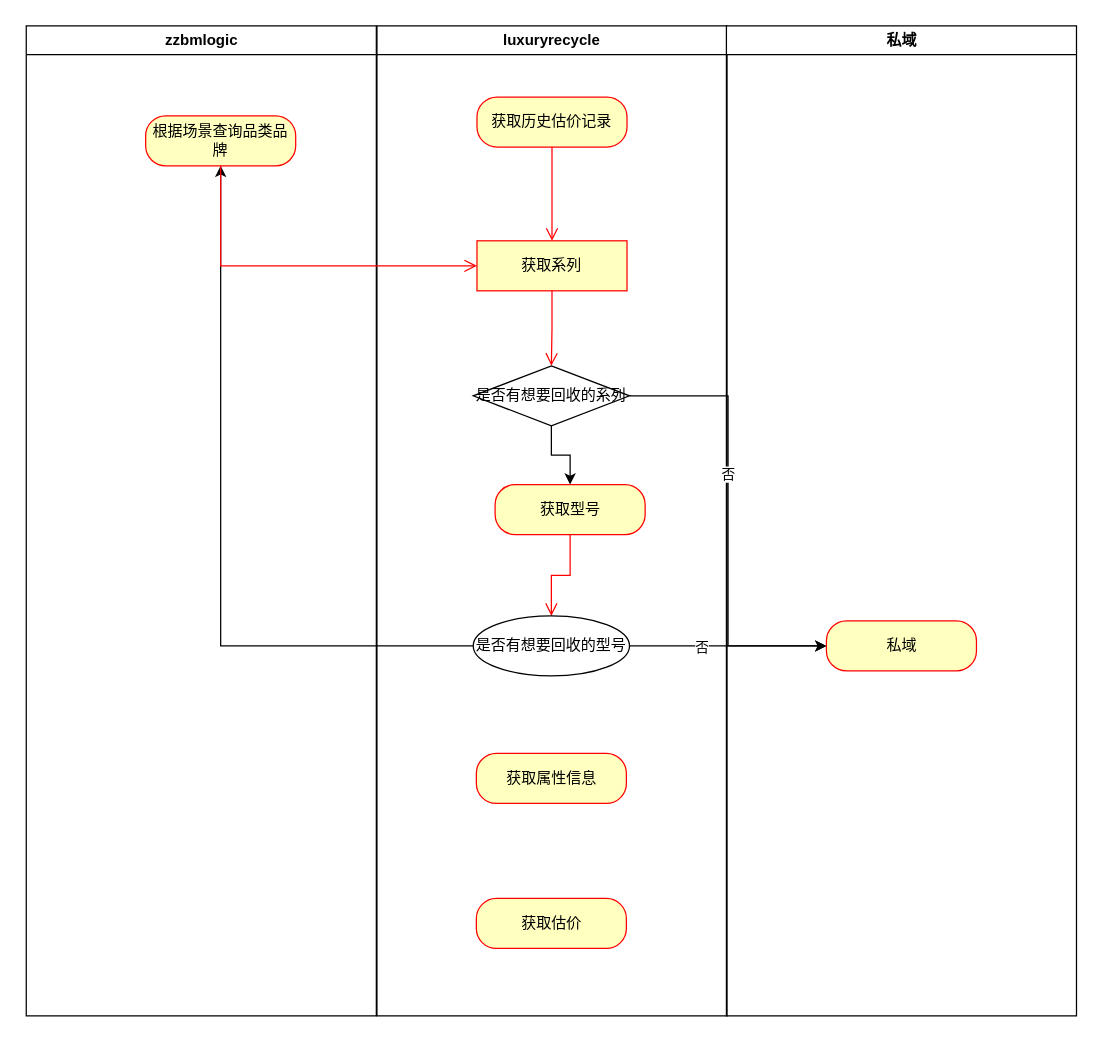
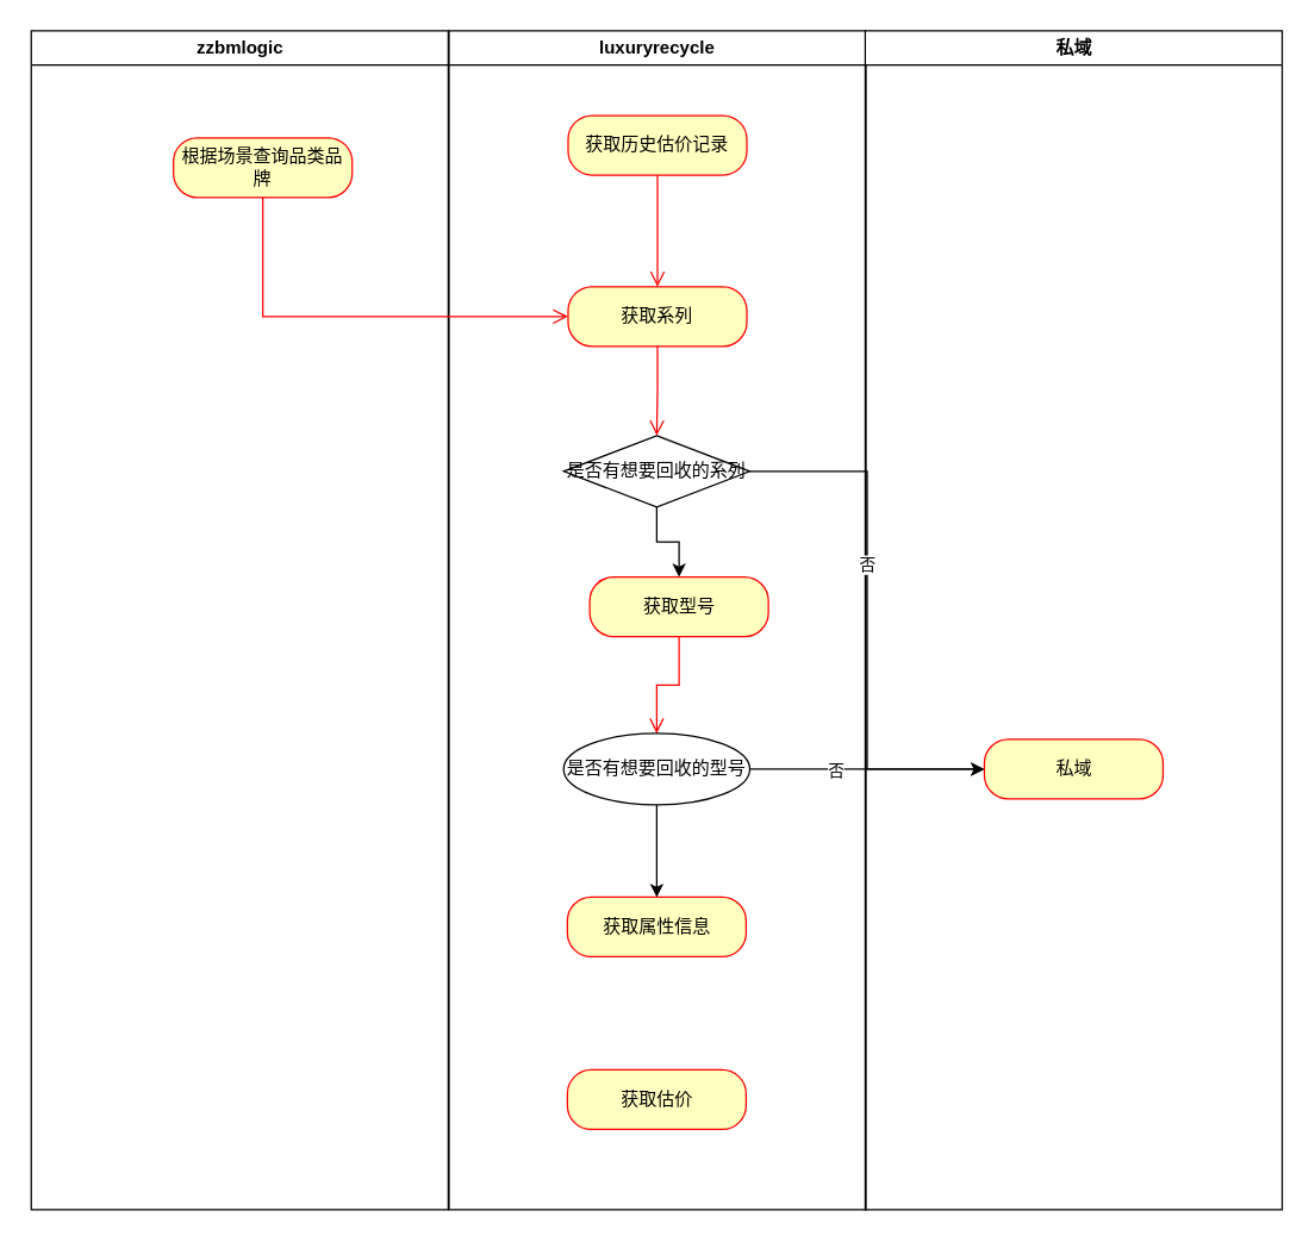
- <mxCell id="6" value="获取系列" style="whiteSpace=wrap;html=1;arcSize=40;fontColor=#000000;fillColor=#ffffc0;strokeColor=#ff0000;rounded=0;" vertex="1" parent="4"><mxGeometry x="80" y="172" width="120" height="40" as="geometry" /></mxCell>
+ <mxCell id="6" value="获取系列" style="rounded=1;whiteSpace=wrap;html=1;arcSize=40;fontColor=#000000;fillColor=#ffffc0;strokeColor=#ff0000;" vertex="1" parent="4"><mxGeometry x="80" y="172" width="120" height="40" as="geometry" /></mxCell>
- <mxCell id="14" style="edgeStyle=orthogonalEdgeStyle;rounded=0;orthogonalLoop=1;jettySize=auto;html=1;" edge="1" parent="4" source="15" target="3"><mxGeometry relative="1" as="geometry" /></mxCell>
+ <mxCell id="14" style="edgeStyle=orthogonalEdgeStyle;rounded=0;orthogonalLoop=1;jettySize=auto;html=1;" edge="1" parent="4" source="15" target="13"><mxGeometry relative="1" as="geometry" /></mxCell>
